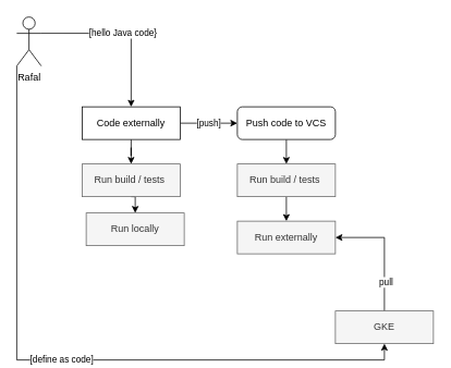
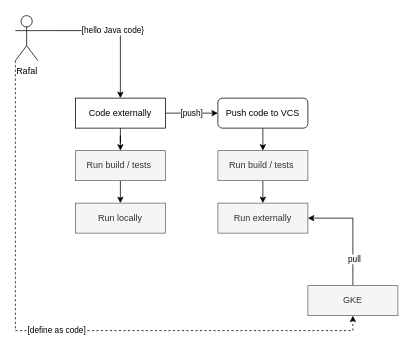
- <mxCell id="7" value="[define as code]" style="edgeStyle=orthogonalEdgeStyle;rounded=0;orthogonalLoop=1;jettySize=auto;html=1;exitX=0;exitY=1;exitDx=0;exitDy=0;exitPerimeter=0;entryX=0.5;entryY=1;entryDx=0;entryDy=0;dashed=0;" edge="1" parent="1" source="8" target="18"><mxGeometry relative="1" as="geometry" /></mxCell>
+ <mxCell id="7" value="[define as code]" style="edgeStyle=orthogonalEdgeStyle;rounded=0;orthogonalLoop=1;jettySize=auto;html=1;exitX=0;exitY=1;exitDx=0;exitDy=0;exitPerimeter=0;entryX=0.5;entryY=1;entryDx=0;entryDy=0;dashed=1;" edge="1" parent="1" source="8" target="18"><mxGeometry relative="1" as="geometry" /></mxCell>
- <mxCell id="9" value="Run locally" style="rounded=0;whiteSpace=wrap;html=1;fillColor=#f5f5f5;fontColor=#333333;strokeColor=#666666;" vertex="1" parent="1"><mxGeometry x="105" y="260" width="120" height="40" as="geometry" /></mxCell>
+ <mxCell id="9" value="Run locally" style="rounded=0;whiteSpace=wrap;html=1;fillColor=#f5f5f5;fontColor=#333333;strokeColor=#666666;" vertex="1" parent="1"><mxGeometry x="100" y="270" width="120" height="40" as="geometry" /></mxCell>
